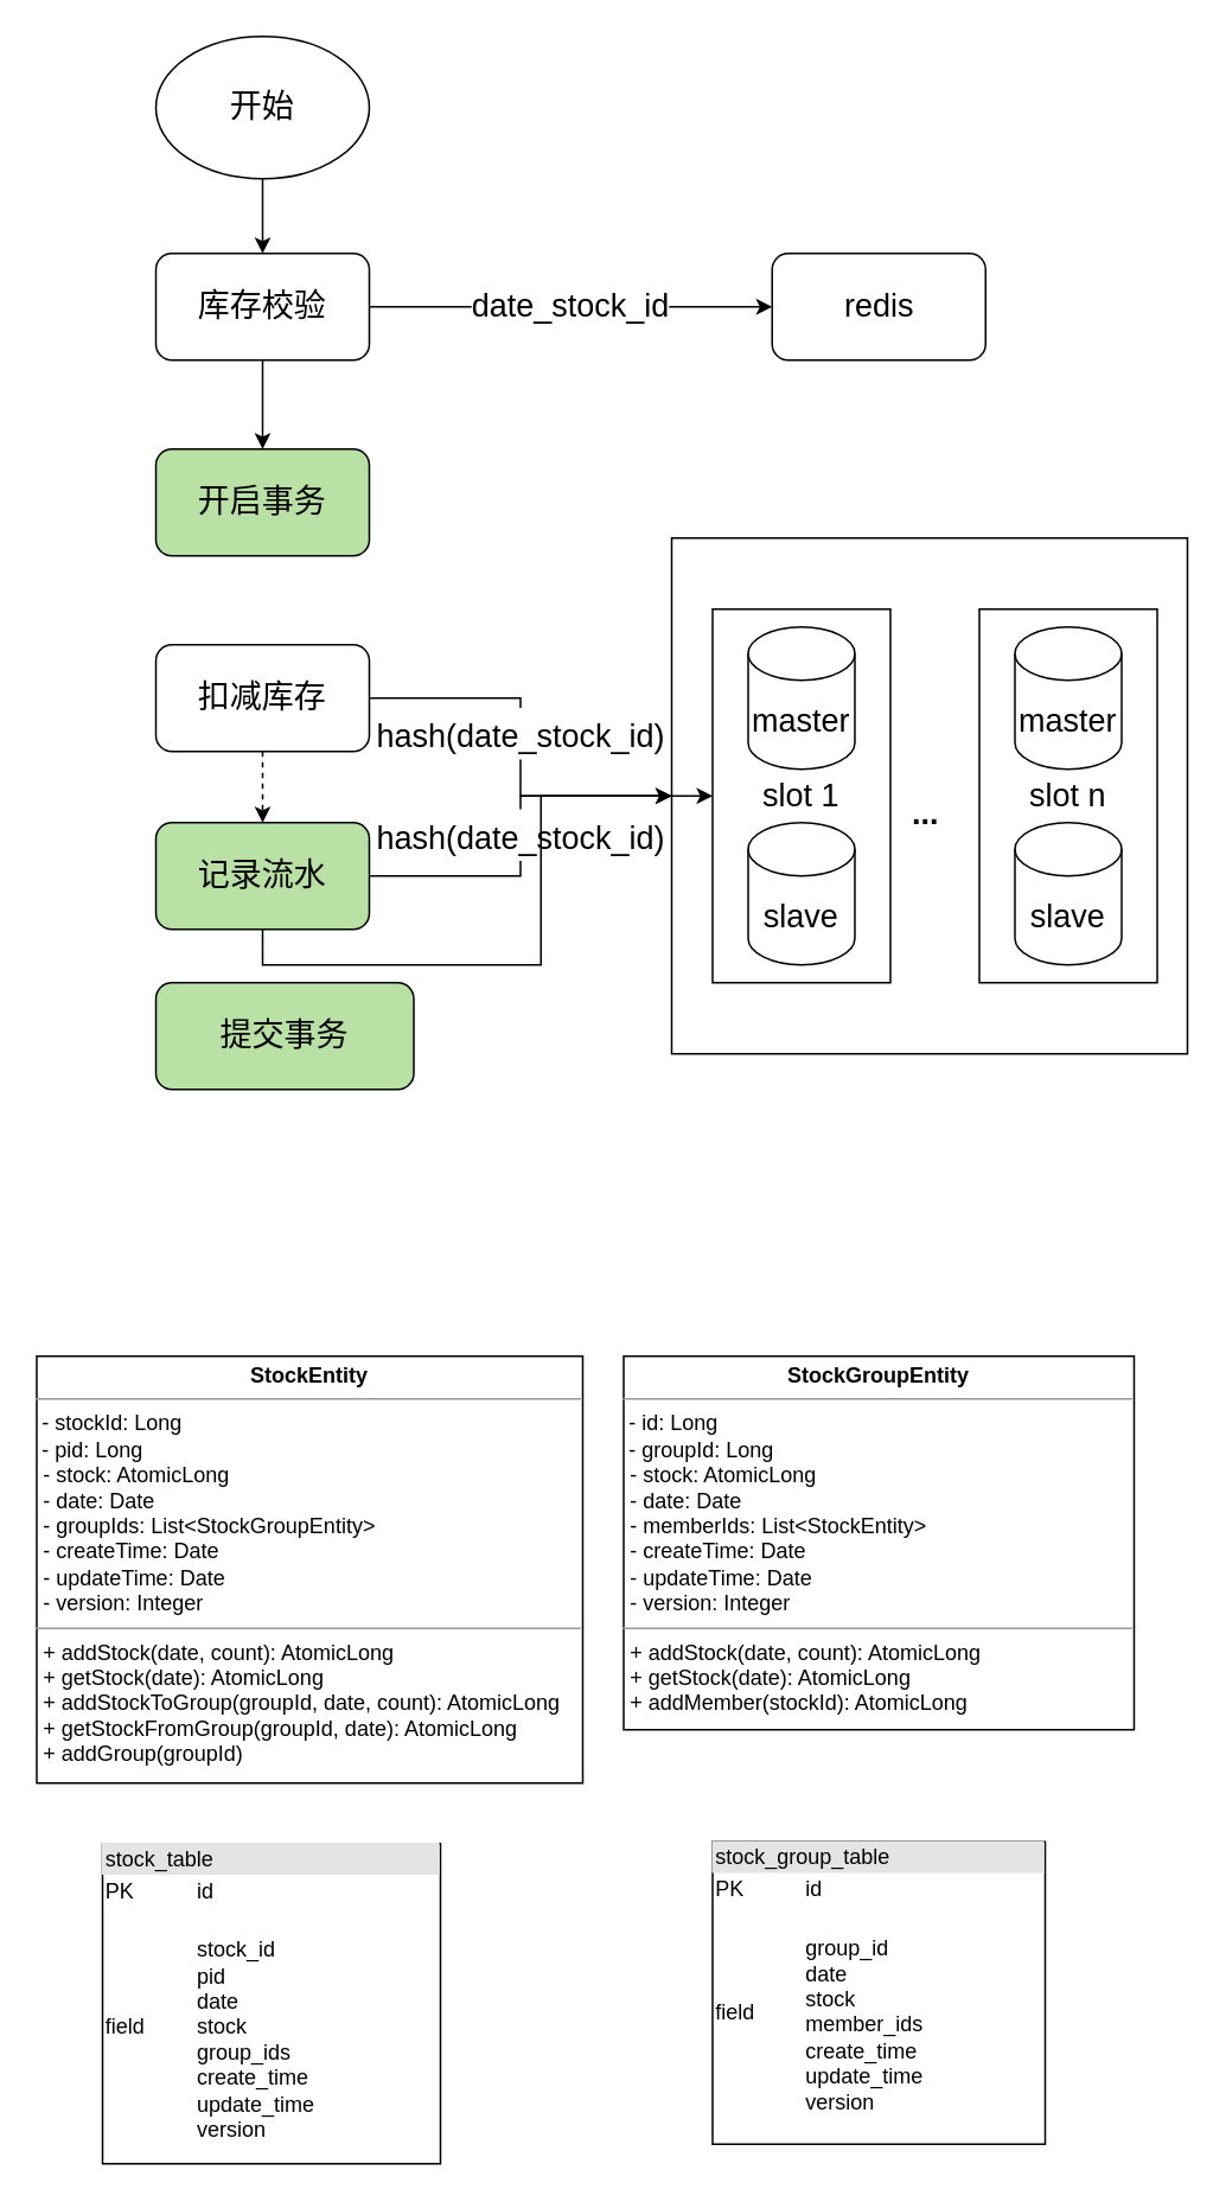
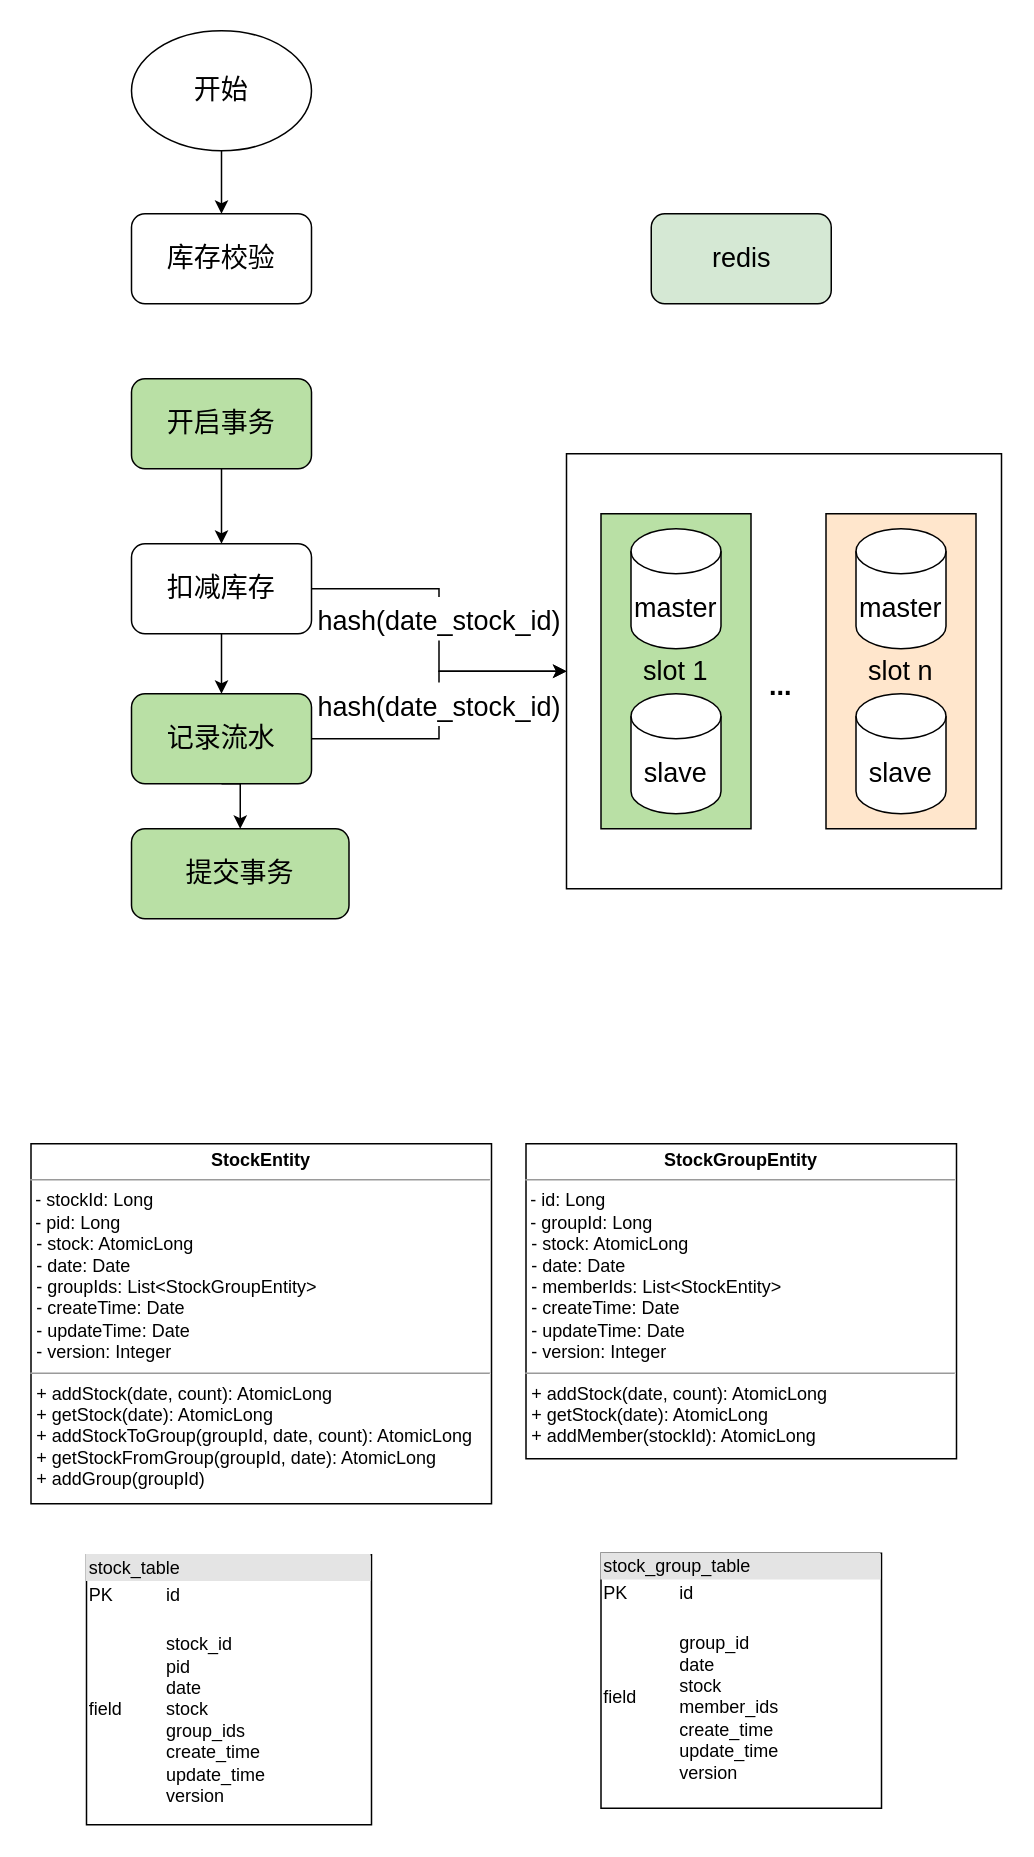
- <mxCell id="11" value="date_stock_id" style="edgeStyle=orthogonalEdgeStyle;rounded=0;orthogonalLoop=1;jettySize=auto;html=1;exitX=1;exitY=0.5;exitDx=0;exitDy=0;fontSize=18;" edge="1" parent="1" source="12" target="28"><mxGeometry relative="1" as="geometry" /></mxCell>
- <mxCell id="28" value="redis" style="rounded=1;whiteSpace=wrap;html=1;fontSize=18;" vertex="1" parent="1"><mxGeometry x="433.5" y="142" width="120" height="60" as="geometry" /></mxCell>
+ <mxCell id="28" value="redis" style="rounded=1;whiteSpace=wrap;html=1;fontSize=18;fillColor=#d5e8d4;" vertex="1" parent="1"><mxGeometry x="433.5" y="142" width="120" height="60" as="geometry" /></mxCell>
- <mxCell id="10" style="edgeStyle=orthogonalEdgeStyle;rounded=0;orthogonalLoop=1;jettySize=auto;html=1;exitX=0.5;exitY=1;exitDx=0;exitDy=0;entryX=0.5;entryY=0;entryDx=0;entryDy=0;fontSize=18;" edge="1" parent="1" source="12" target="14"><mxGeometry relative="1" as="geometry" /></mxCell>
+ <mxCell id="13" style="edgeStyle=orthogonalEdgeStyle;rounded=0;orthogonalLoop=1;jettySize=auto;html=1;exitX=0.5;exitY=1;exitDx=0;exitDy=0;entryX=0.5;entryY=0;entryDx=0;entryDy=0;fontSize=18;" edge="1" parent="1" source="14" target="17"><mxGeometry relative="1" as="geometry" /></mxCell>
- <mxCell id="16" style="edgeStyle=orthogonalEdgeStyle;rounded=0;orthogonalLoop=1;jettySize=auto;html=1;exitX=0.5;exitY=1;exitDx=0;exitDy=0;fontSize=18;dashed=1;" edge="1" parent="1" source="17" target="20"><mxGeometry relative="1" as="geometry" /></mxCell>
+ <mxCell id="16" style="edgeStyle=orthogonalEdgeStyle;rounded=0;orthogonalLoop=1;jettySize=auto;html=1;exitX=0.5;exitY=1;exitDx=0;exitDy=0;fontSize=18;" edge="1" parent="1" source="17" target="20"><mxGeometry relative="1" as="geometry" /></mxCell>
- <mxCell id="3" value="&lt;font style=&quot;font-size: 18px&quot;&gt;slot 1&lt;/font&gt;" style="rounded=0;whiteSpace=wrap;html=1;" vertex="1" parent="1"><mxGeometry x="400" y="342" width="100" height="210" as="geometry" /></mxCell>
+ <mxCell id="3" value="&lt;font style=&quot;font-size: 18px&quot;&gt;slot 1&lt;/font&gt;" style="rounded=0;whiteSpace=wrap;html=1;fillColor=#b9e0a5;" vertex="1" parent="1"><mxGeometry x="400" y="342" width="100" height="210" as="geometry" /></mxCell>
- <mxCell id="24" value="&lt;font style=&quot;font-size: 18px&quot;&gt;slot n&lt;/font&gt;" style="rounded=0;whiteSpace=wrap;html=1;" vertex="1" parent="1"><mxGeometry x="550" y="342" width="100" height="210" as="geometry" /></mxCell>
+ <mxCell id="24" value="&lt;font style=&quot;font-size: 18px&quot;&gt;slot n&lt;/font&gt;" style="rounded=0;whiteSpace=wrap;html=1;fillColor=#ffe6cc;" vertex="1" parent="1"><mxGeometry x="550" y="342" width="100" height="210" as="geometry" /></mxCell>
- <mxCell id="19" style="edgeStyle=orthogonalEdgeStyle;rounded=0;orthogonalLoop=1;jettySize=auto;html=1;exitX=0.5;exitY=1;exitDx=0;exitDy=0;fontSize=18;" edge="1" parent="1" source="20" target="3"><mxGeometry relative="1" as="geometry" /></mxCell>
+ <mxCell id="19" style="edgeStyle=orthogonalEdgeStyle;rounded=0;orthogonalLoop=1;jettySize=auto;html=1;exitX=0.5;exitY=1;exitDx=0;exitDy=0;entryX=0.5;entryY=0;entryDx=0;entryDy=0;fontSize=18;" edge="1" parent="1" source="20" target="21"><mxGeometry relative="1" as="geometry" /></mxCell>
